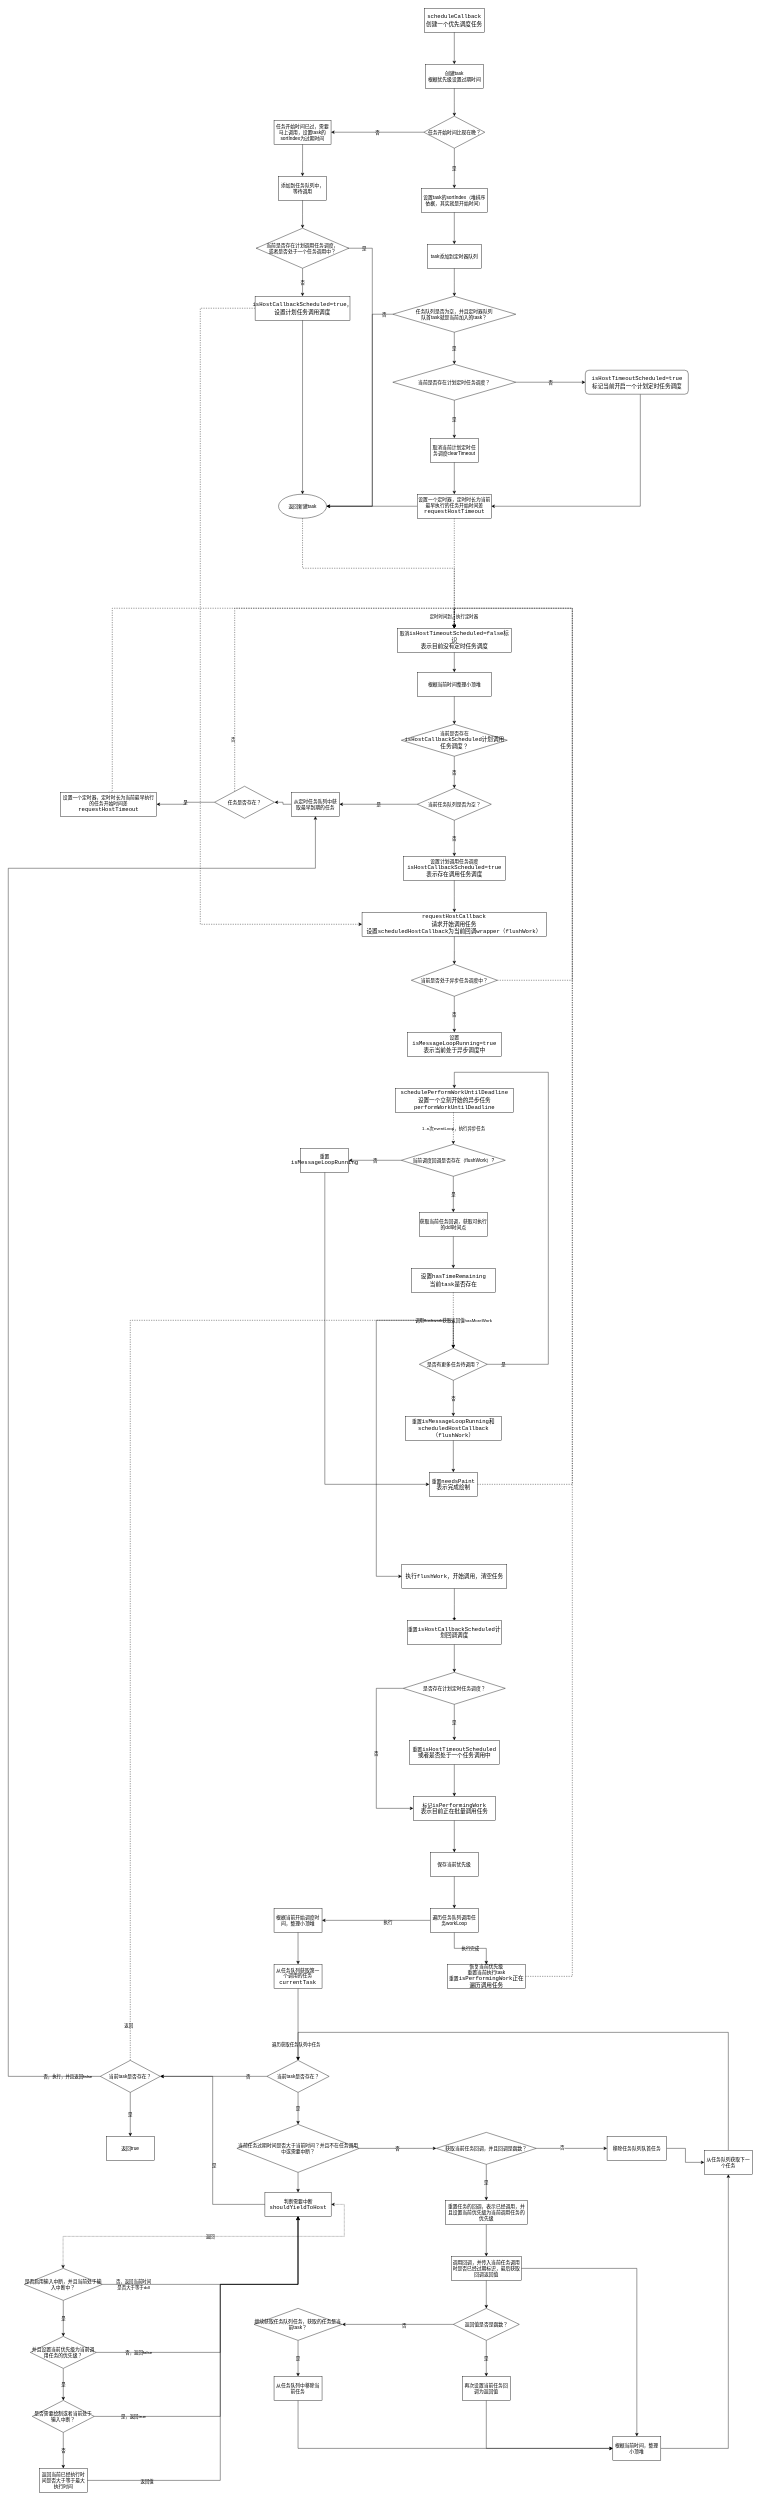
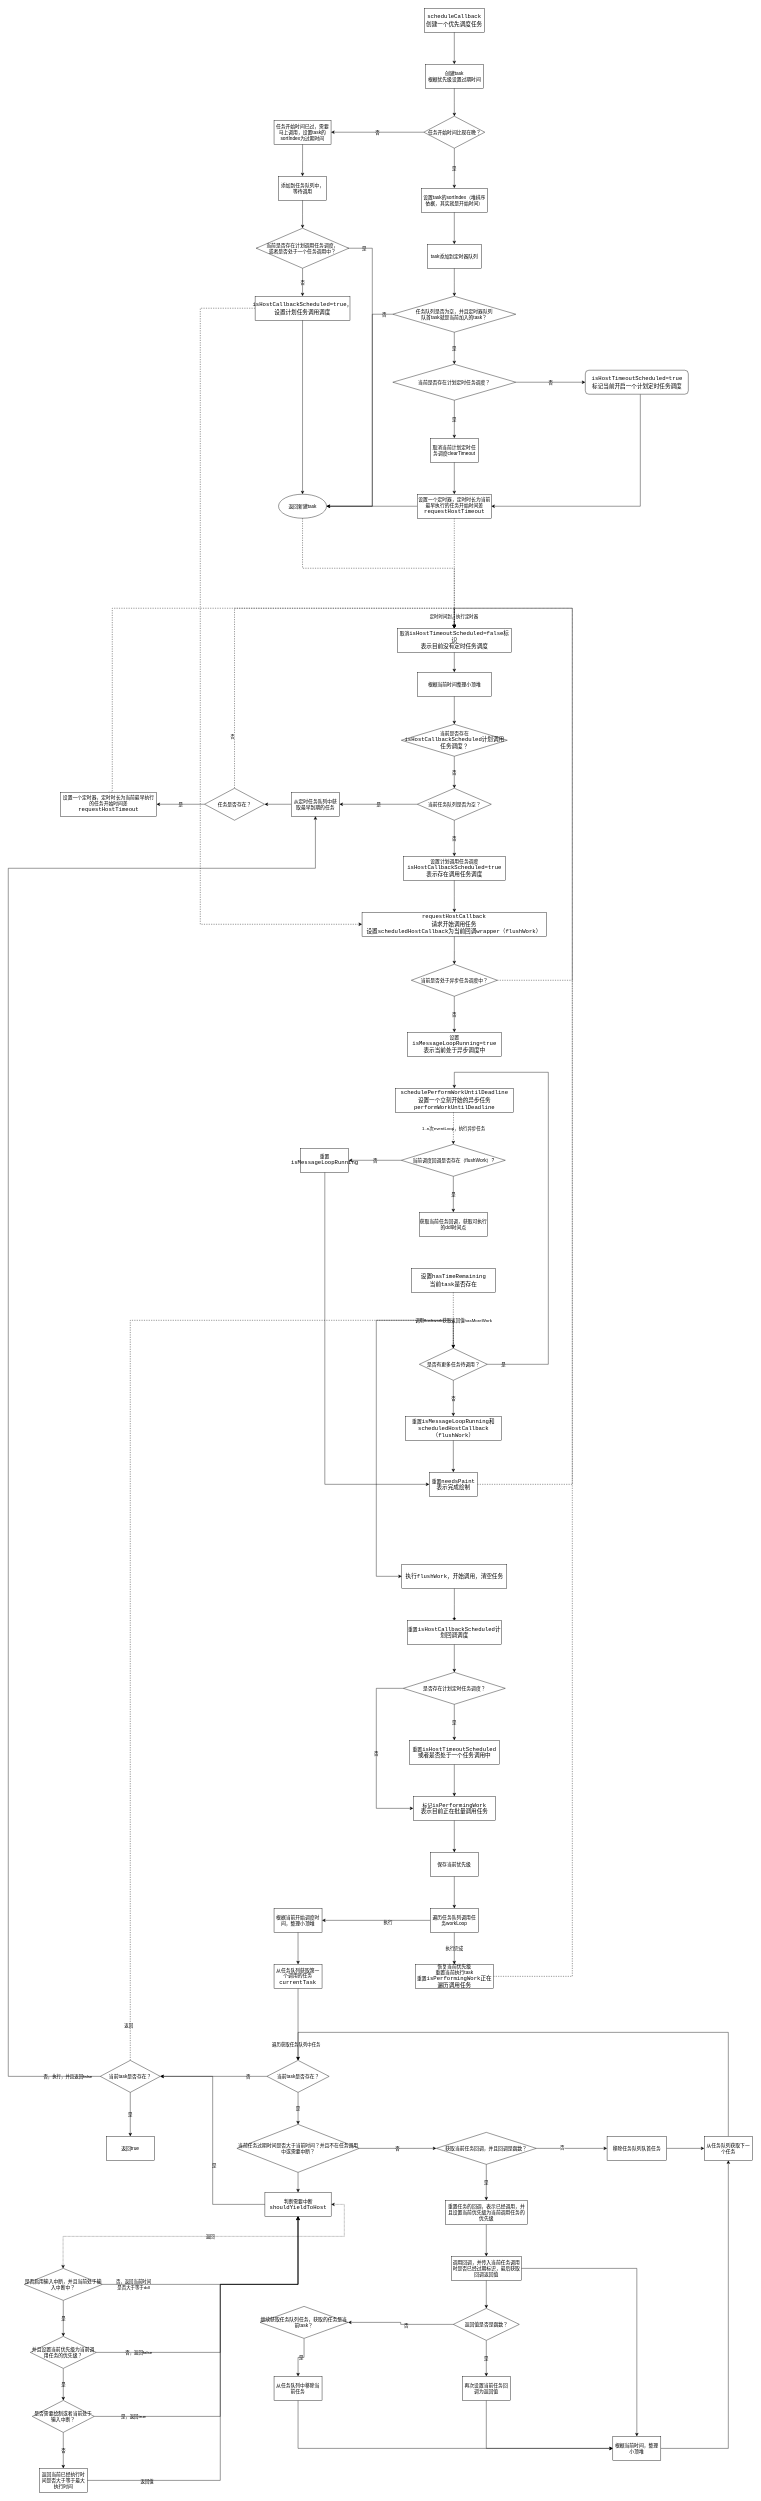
- <mxCell id="63" value="任务是否存在？" style="rhombus;whiteSpace=wrap;html=1;fontColor=default;rounded=0;labelBackgroundColor=none;" parent="1" vertex="1"><mxGeometry x="535.62" y="1965" width="150" height="80" as="geometry" /></mxCell>
+ <mxCell id="63" value="任务是否存在？" style="rhombus;whiteSpace=wrap;html=1;fontColor=default;rounded=0;labelBackgroundColor=none;" parent="1" vertex="1"><mxGeometry x="510.62" y="1970" width="150" height="80" as="geometry" /></mxCell>
- <mxCell id="129" value="" style="edgeStyle=orthogonalEdgeStyle;rounded=0;orthogonalLoop=1;jettySize=auto;html=1;labelBackgroundColor=none;fontColor=default;" parent="1" source="130" target="133" edge="1"><mxGeometry relative="1" as="geometry" /></mxCell>
- <mxCell id="84" value="恢复当前优先级&lt;br&gt;重置当前执行task&lt;br&gt;重置&lt;span style=&quot;font-family: Consolas, &amp;quot;Courier New&amp;quot;, monospace; font-size: 14px;&quot;&gt;isPerformingWork正在遍历调用任务&lt;/span&gt;" style="whiteSpace=wrap;html=1;fontColor=default;rounded=0;labelBackgroundColor=none;" parent="1" vertex="1"><mxGeometry x="1117.5" y="4910" width="195" height="60" as="geometry" /></mxCell>
+ <mxCell id="84" value="恢复当前优先级&lt;br&gt;重置当前执行task&lt;br&gt;重置&lt;span style=&quot;font-family: Consolas, &amp;quot;Courier New&amp;quot;, monospace; font-size: 14px;&quot;&gt;isPerformingWork正在遍历调用任务&lt;/span&gt;" style="whiteSpace=wrap;html=1;fontColor=default;rounded=0;labelBackgroundColor=none;" parent="1" vertex="1"><mxGeometry x="1037.5" y="4910" width="195" height="60" as="geometry" /></mxCell>
- <mxCell id="119" value="从任务队列获取下一个任务" style="whiteSpace=wrap;html=1;fontColor=default;rounded=0;labelBackgroundColor=none;" parent="1" vertex="1"><mxGeometry x="1760" y="5375" width="120" height="60" as="geometry" /></mxCell>
+ <mxCell id="119" value="从任务队列获取下一个任务" style="whiteSpace=wrap;html=1;fontColor=default;rounded=0;labelBackgroundColor=none;" parent="1" vertex="1"><mxGeometry x="1760" y="5340" width="120" height="60" as="geometry" /></mxCell>
- <mxCell id="111" value="继续获取任务队列任务，获取的任务是当前task？" style="rhombus;whiteSpace=wrap;html=1;fontColor=default;rounded=0;labelBackgroundColor=none;" parent="1" vertex="1"><mxGeometry x="634.37" y="5770" width="220" height="80" as="geometry" /></mxCell>
+ <mxCell id="111" value="继续获取任务队列任务，获取的任务是当前task？" style="rhombus;whiteSpace=wrap;html=1;fontColor=default;rounded=0;labelBackgroundColor=none;" parent="1" vertex="1"><mxGeometry x="649.37" y="5765" width="220" height="80" as="geometry" /></mxCell>
